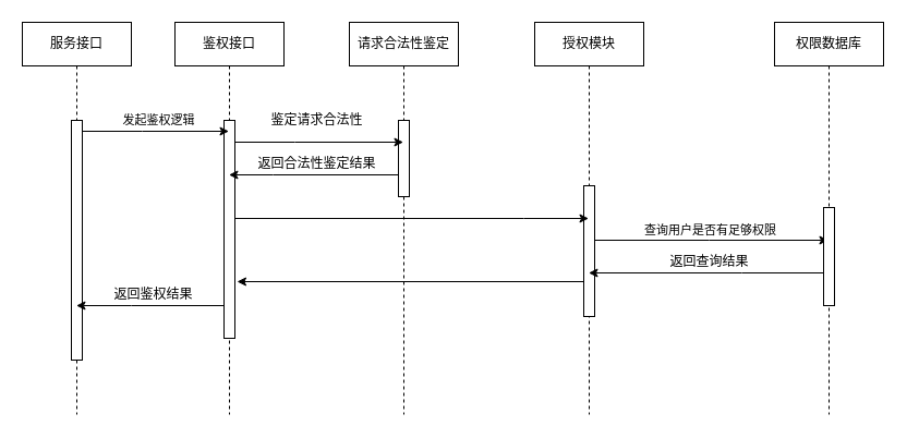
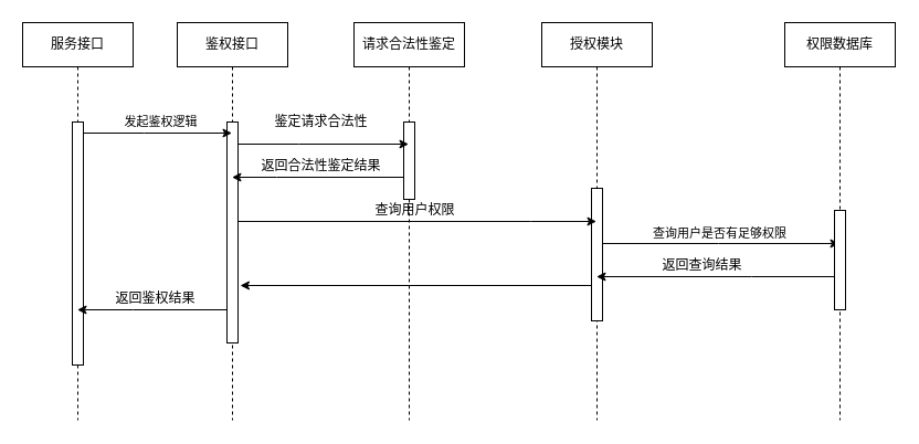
+ <mxCell id="25" value="查询用户权限" style="text;html=1;align=center;verticalAlign=middle;resizable=0;points=[];autosize=1;strokeColor=none;" vertex="1" parent="1"><mxGeometry x="330" y="180" width="90" height="20" as="geometry" /></mxCell>
- <mxCell id="9" value="返回查询结果" style="text;html=1;align=center;verticalAlign=middle;resizable=0;points=[];autosize=1;strokeColor=none;" parent="1" vertex="1"><mxGeometry x="605" y="230" width="90" height="20" as="geometry" /></mxCell>
+ <mxCell id="9" value="返回查询结果" style="text;html=1;align=center;verticalAlign=middle;resizable=0;points=[];autosize=1;strokeColor=none;" parent="1" vertex="1"><mxGeometry x="590" y="230" width="90" height="20" as="geometry" /></mxCell>
